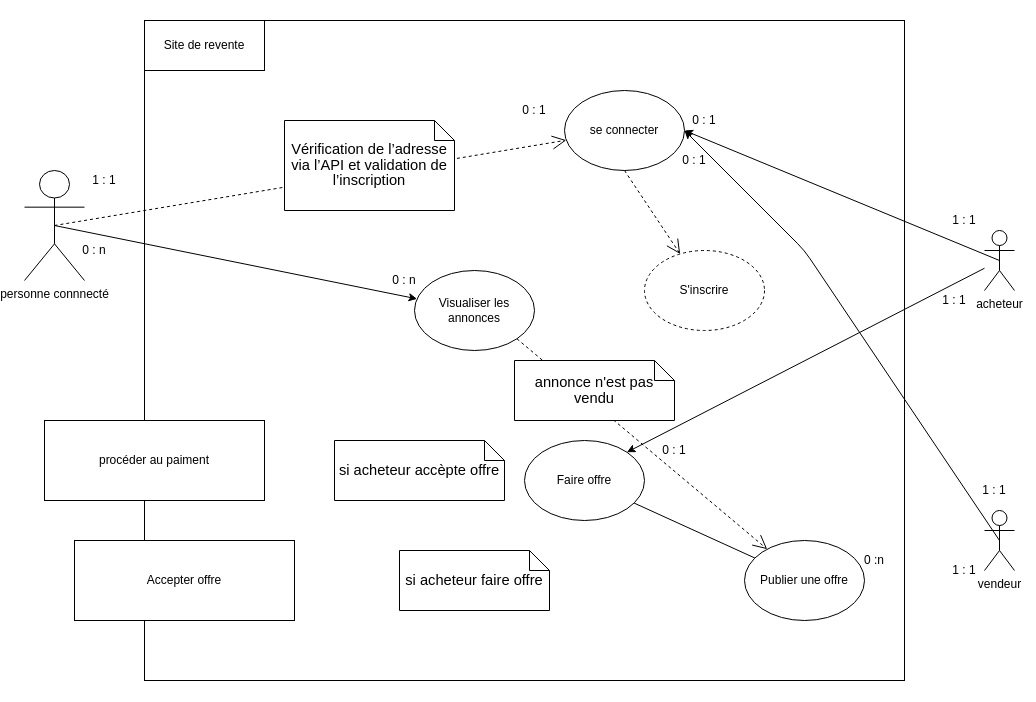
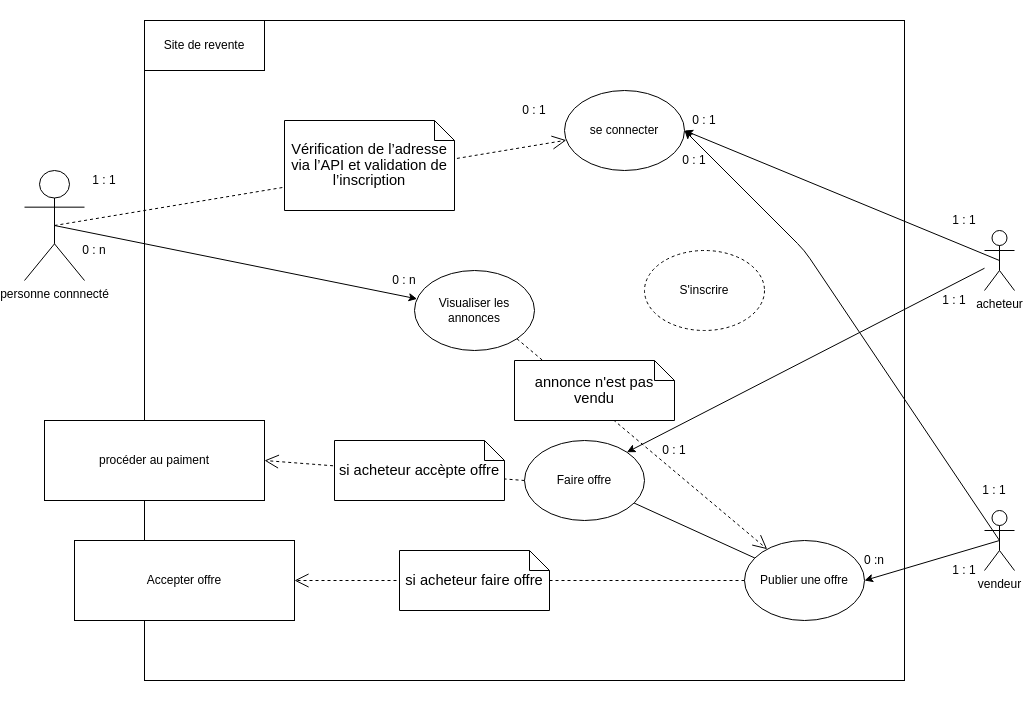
- <mxCell id="9" value="" style="endArrow=open;endSize=12;dashed=1;html=1;exitX=0.5;exitY=1;exitDx=0;exitDy=0;" edge="1" parent="1" source="7" target="8"><mxGeometry width="160" relative="1" as="geometry"><mxPoint x="380" y="280" as="sourcePoint" /><mxPoint x="540" y="280" as="targetPoint" /></mxGeometry></mxCell>
+ <mxCell id="24" value="" style="endArrow=open;endSize=12;dashed=1;html=1;exitX=0;exitY=0.5;exitDx=0;exitDy=0;entryX=1;entryY=0.5;entryDx=0;entryDy=0;" edge="1" parent="1" source="16" target="23"><mxGeometry width="160" relative="1" as="geometry"><mxPoint x="400" y="540" as="sourcePoint" /><mxPoint x="560" y="540" as="targetPoint" /></mxGeometry></mxCell>
+ <mxCell id="19" value="" style="endArrow=classic;html=1;exitX=0.5;exitY=0.5;exitDx=0;exitDy=0;exitPerimeter=0;entryX=1;entryY=0.5;entryDx=0;entryDy=0;" edge="1" parent="1" source="5" target="18"><mxGeometry width="50" height="50" relative="1" as="geometry"><mxPoint x="460" y="410" as="sourcePoint" /><mxPoint x="510" y="360" as="targetPoint" /></mxGeometry></mxCell>
+ <mxCell id="27" value="" style="endArrow=open;endSize=12;dashed=1;html=1;exitX=0;exitY=0.5;exitDx=0;exitDy=0;entryX=1;entryY=0.5;entryDx=0;entryDy=0;" edge="1" parent="1" source="18" target="26"><mxGeometry width="160" relative="1" as="geometry"><mxPoint x="400" y="560" as="sourcePoint" /><mxPoint x="560" y="560" as="targetPoint" /></mxGeometry></mxCell>
